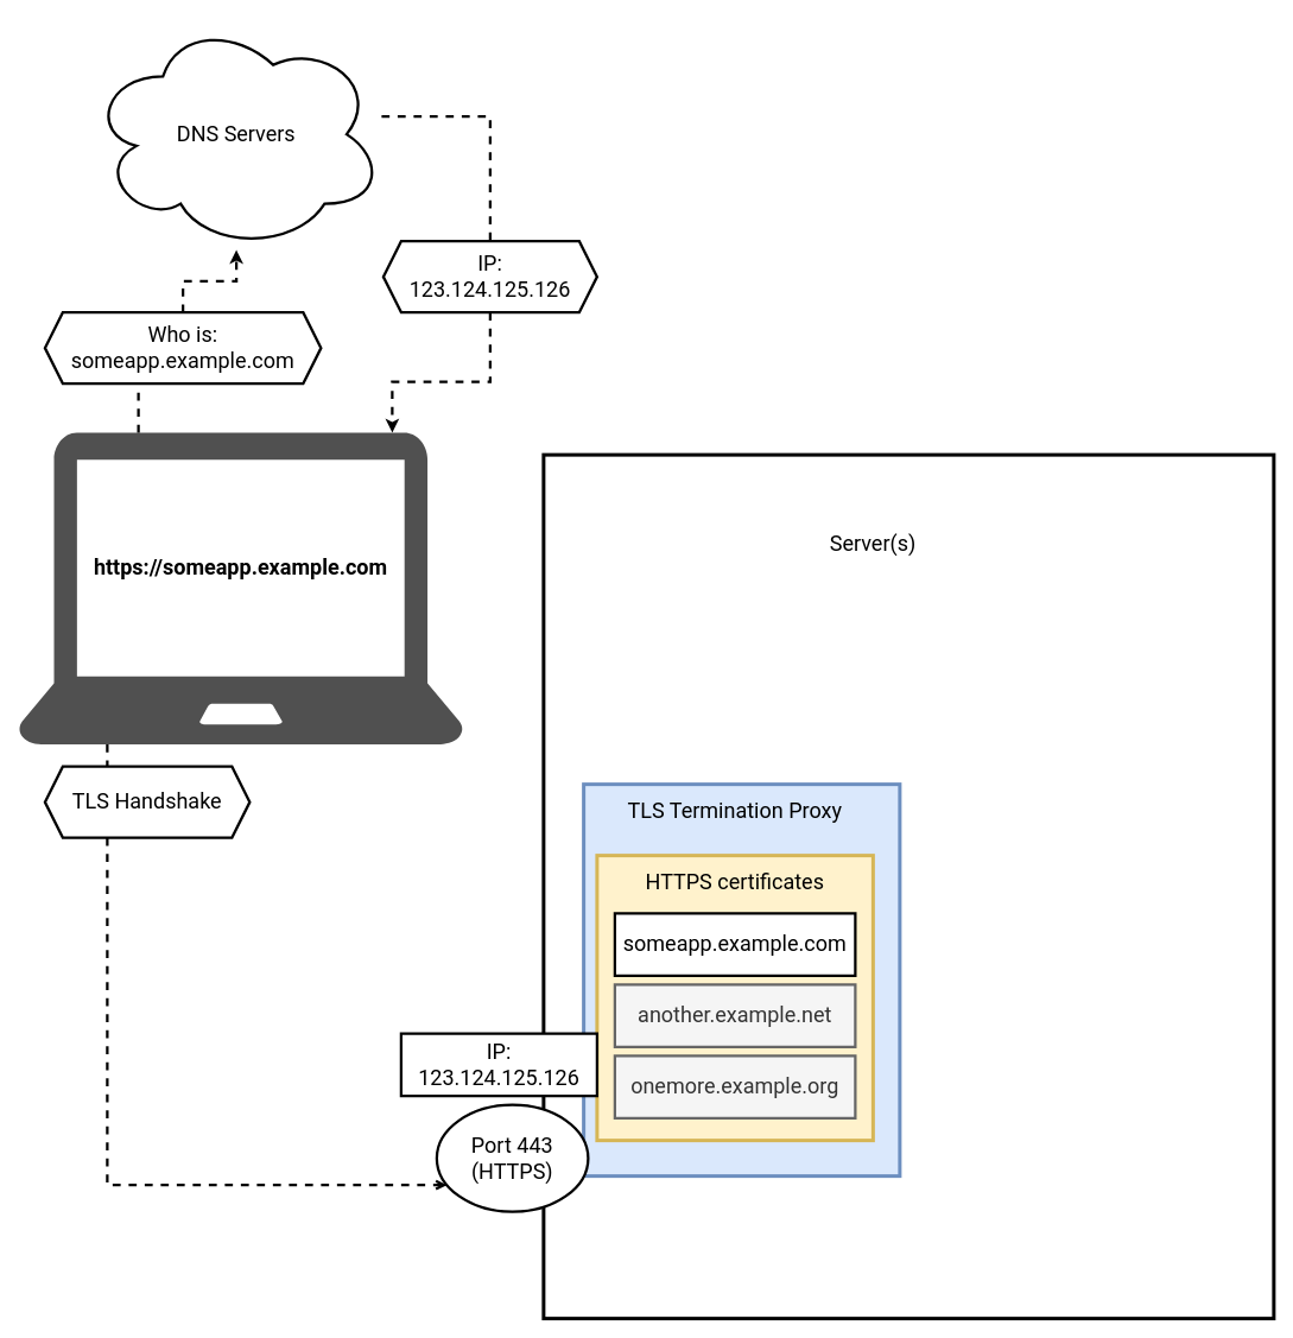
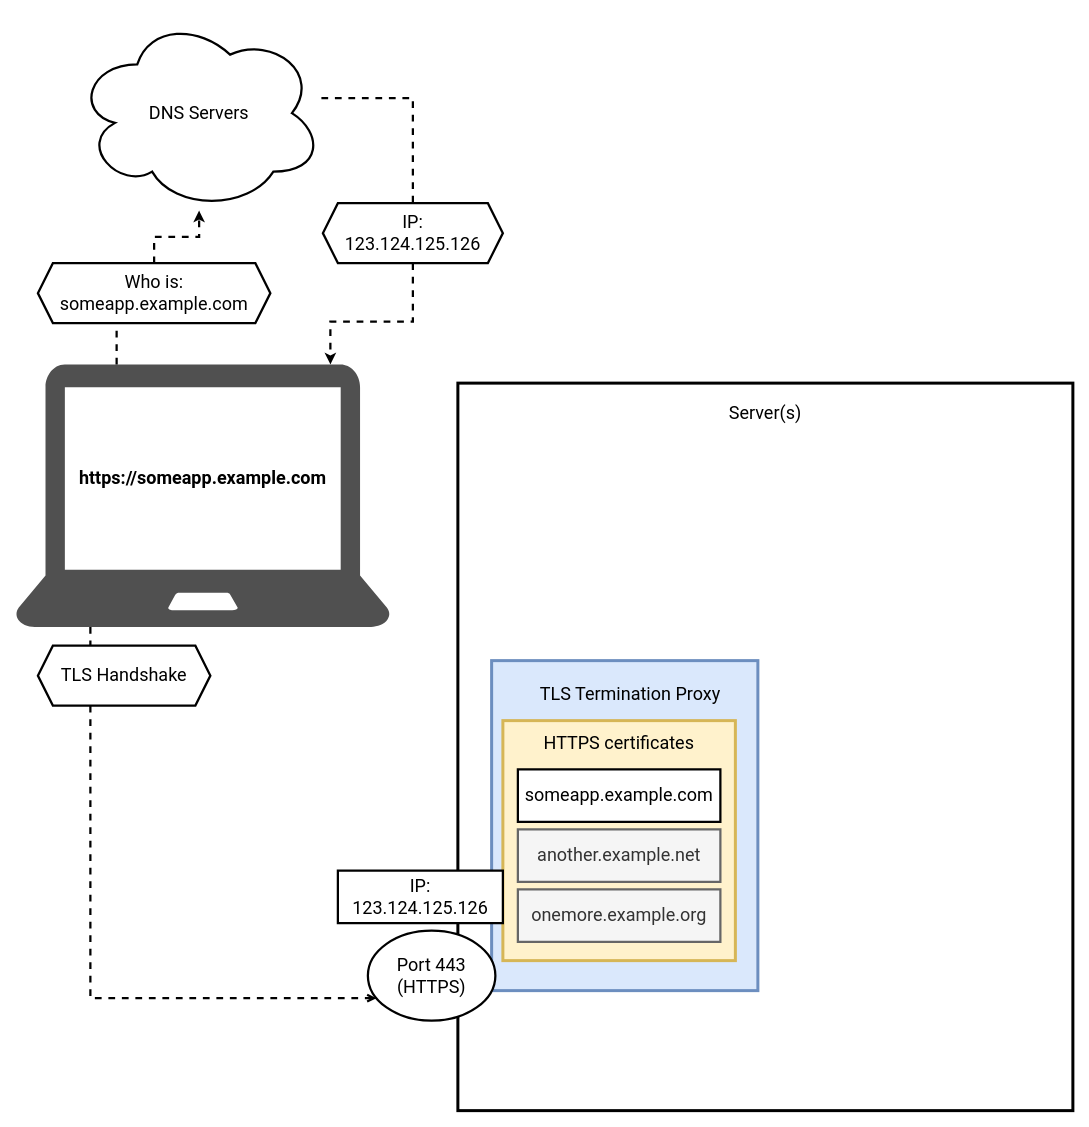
- <mxCell id="3" value="&lt;font face=&quot;Roboto&quot;&gt;&lt;span style=&quot;font-size: 24px&quot;&gt;Server(s)&lt;/span&gt;&lt;/font&gt;" style="text;html=1;strokeColor=none;fillColor=none;align=center;verticalAlign=middle;whiteSpace=wrap;rounded=0;strokeWidth=3;fontFamily=Roboto Mono, mono;FType=g;" parent="1" vertex="1"><mxGeometry x="830" y="570" width="300" height="80" as="geometry" /></mxCell>
+ <mxCell id="3" value="&lt;font face=&quot;Roboto&quot;&gt;&lt;span style=&quot;font-size: 24px&quot;&gt;Server(s)&lt;/span&gt;&lt;/font&gt;" style="text;html=1;strokeColor=none;fillColor=none;align=center;verticalAlign=middle;whiteSpace=wrap;rounded=0;strokeWidth=3;fontFamily=Roboto Mono, mono;FType=g;" parent="1" vertex="1"><mxGeometry x="870" y="510" width="300" height="80" as="geometry" /></mxCell>
- <mxCell id="12" value="&lt;font style=&quot;font-size: 24px&quot; face=&quot;Roboto&quot;&gt;TLS Termination Proxy&lt;br&gt;&lt;/font&gt;" style="text;html=1;strokeColor=none;fillColor=none;align=center;verticalAlign=middle;whiteSpace=wrap;rounded=0;strokeWidth=3;fontFamily=Roboto Mono, mono;FType=g;" parent="1" vertex="1"><mxGeometry x="685" y="890" width="280" height="40" as="geometry" /></mxCell>
+ <mxCell id="12" value="&lt;font style=&quot;font-size: 24px&quot; face=&quot;Roboto&quot;&gt;TLS Termination Proxy&lt;br&gt;&lt;/font&gt;" style="text;html=1;strokeColor=none;fillColor=none;align=center;verticalAlign=middle;whiteSpace=wrap;rounded=0;strokeWidth=3;fontFamily=Roboto Mono, mono;FType=g;" parent="1" vertex="1"><mxGeometry x="700" y="905" width="280" height="40" as="geometry" /></mxCell>
